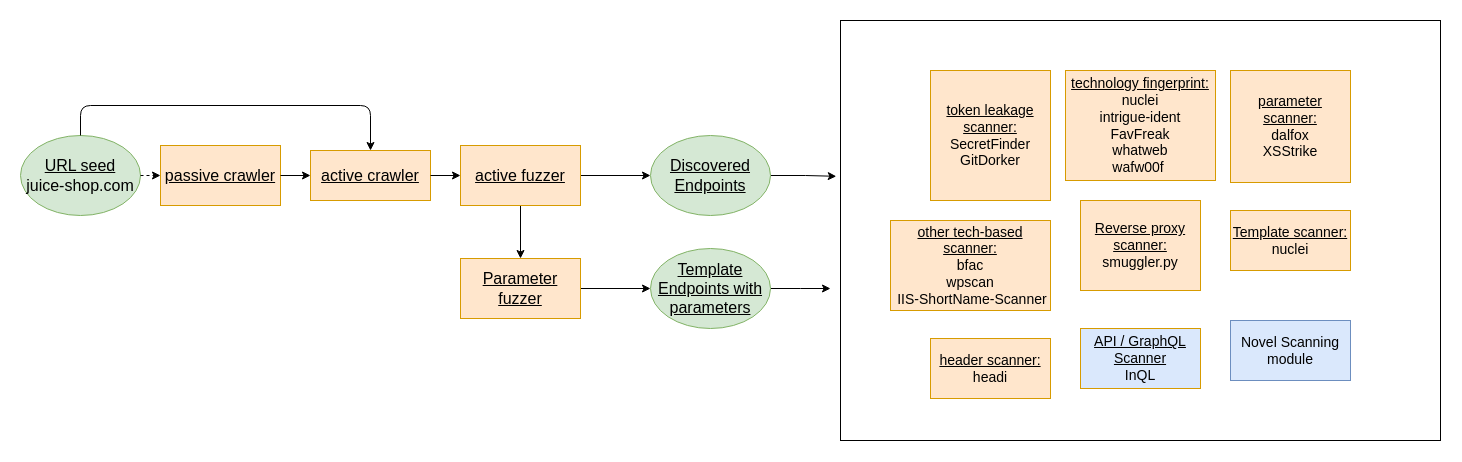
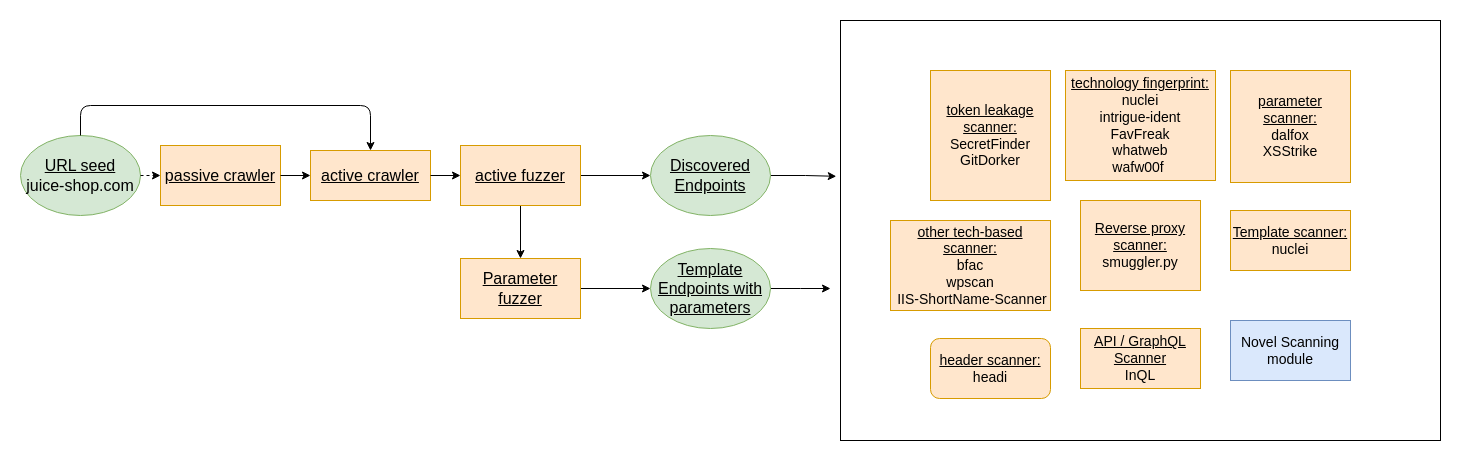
- <mxCell id="25" value="&lt;u style=&quot;font-size: 14px;&quot;&gt;API / GraphQL Scanner&lt;/u&gt;&lt;br style=&quot;font-size: 14px;&quot;&gt;InQL" style="rounded=0;whiteSpace=wrap;html=1;fillColor=#dae8fc;strokeColor=#d79b00;fontSize=14;" parent="1" vertex="1"><mxGeometry x="1080" y="328" width="120" height="60" as="geometry" /></mxCell>
+ <mxCell id="25" value="&lt;u style=&quot;font-size: 14px;&quot;&gt;API / GraphQL Scanner&lt;/u&gt;&lt;br style=&quot;font-size: 14px;&quot;&gt;InQL" style="rounded=0;whiteSpace=wrap;html=1;fillColor=#ffe6cc;strokeColor=#d79b00;fontSize=14;" parent="1" vertex="1"><mxGeometry x="1080" y="328" width="120" height="60" as="geometry" /></mxCell>
- <mxCell id="26" value="&lt;u style=&quot;font-size: 14px;&quot;&gt;header scanner:&lt;/u&gt;&lt;br style=&quot;font-size: 14px;&quot;&gt;headi" style="rounded=0;whiteSpace=wrap;html=1;fillColor=#ffe6cc;strokeColor=#d79b00;fontSize=14;" parent="1" vertex="1"><mxGeometry x="930" y="338" width="120" height="60" as="geometry" /></mxCell>
+ <mxCell id="26" value="&lt;u style=&quot;font-size: 14px;&quot;&gt;header scanner:&lt;/u&gt;&lt;br style=&quot;font-size: 14px;&quot;&gt;headi" style="whiteSpace=wrap;html=1;fillColor=#ffe6cc;strokeColor=#d79b00;fontSize=14;rounded=1;" parent="1" vertex="1"><mxGeometry x="930" y="338" width="120" height="60" as="geometry" /></mxCell>
